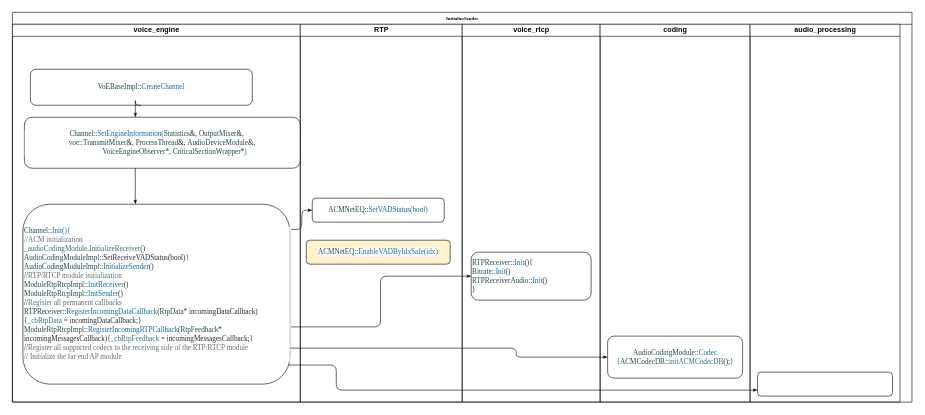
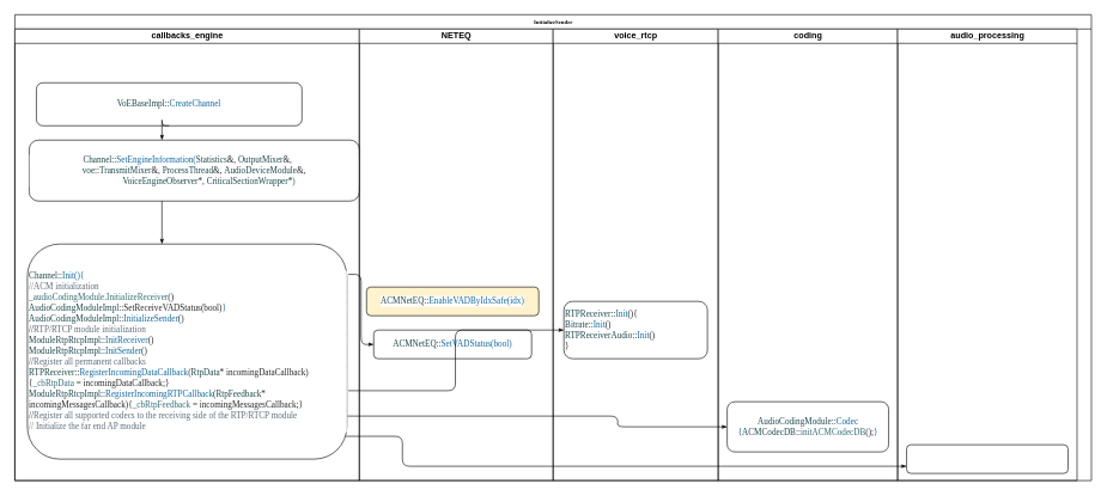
- <mxCell id="3" value="voice_engine" style="swimlane;html=1;startSize=20;" parent="2" vertex="1"><mxGeometry y="20" width="480" height="630" as="geometry" /></mxCell>
+ <mxCell id="3" value="callbacks_engine" style="swimlane;html=1;startSize=20;" parent="2" vertex="1"><mxGeometry y="20" width="480" height="630" as="geometry" /></mxCell>
- <mxCell id="11" value="RTP" style="swimlane;html=1;startSize=20;" parent="2" vertex="1"><mxGeometry x="480" y="20" width="270" height="630" as="geometry" /></mxCell>
+ <mxCell id="11" value="NETEQ" style="swimlane;html=1;startSize=20;" parent="2" vertex="1"><mxGeometry x="480" y="20" width="270" height="630" as="geometry" /></mxCell>
- <mxCell id="12" value="&lt;p class=&quot;p1&quot; style=&quot;margin: 0px ; font-stretch: normal ; font-size: 12px ; line-height: normal ; font-family: &amp;#34;menlo&amp;#34; ; color: rgb(15 , 104 , 160) ; background-color: rgb(255 , 255 , 255)&quot;&gt;&lt;span class=&quot;s1&quot; style=&quot;color: rgb(28 , 70 , 74)&quot;&gt;ACMNetEQ&lt;/span&gt;&lt;span class=&quot;s2&quot; style=&quot;color: rgba(0 , 0 , 0 , 0.85)&quot;&gt;::&lt;/span&gt;SetVADStatus(bool)&lt;/p&gt;" style="rounded=1;whiteSpace=wrap;html=1;shadow=0;labelBackgroundColor=none;strokeWidth=1;fontFamily=Verdana;fontSize=8;align=center;" parent="11" vertex="1"><mxGeometry x="20" y="290" width="220" height="40" as="geometry" /></mxCell>
+ <mxCell id="12" value="&lt;p class=&quot;p1&quot; style=&quot;margin: 0px ; font-stretch: normal ; font-size: 12px ; line-height: normal ; font-family: &amp;#34;menlo&amp;#34; ; color: rgb(15 , 104 , 160) ; background-color: rgb(255 , 255 , 255)&quot;&gt;&lt;span class=&quot;s1&quot; style=&quot;color: rgb(28 , 70 , 74)&quot;&gt;ACMNetEQ&lt;/span&gt;&lt;span class=&quot;s2&quot; style=&quot;color: rgba(0 , 0 , 0 , 0.85)&quot;&gt;::&lt;/span&gt;SetVADStatus(bool)&lt;/p&gt;" style="rounded=1;whiteSpace=wrap;html=1;shadow=0;labelBackgroundColor=none;strokeWidth=1;fontFamily=Verdana;fontSize=8;align=center;" parent="11" vertex="1"><mxGeometry x="20" y="420" width="220" height="40" as="geometry" /></mxCell>
